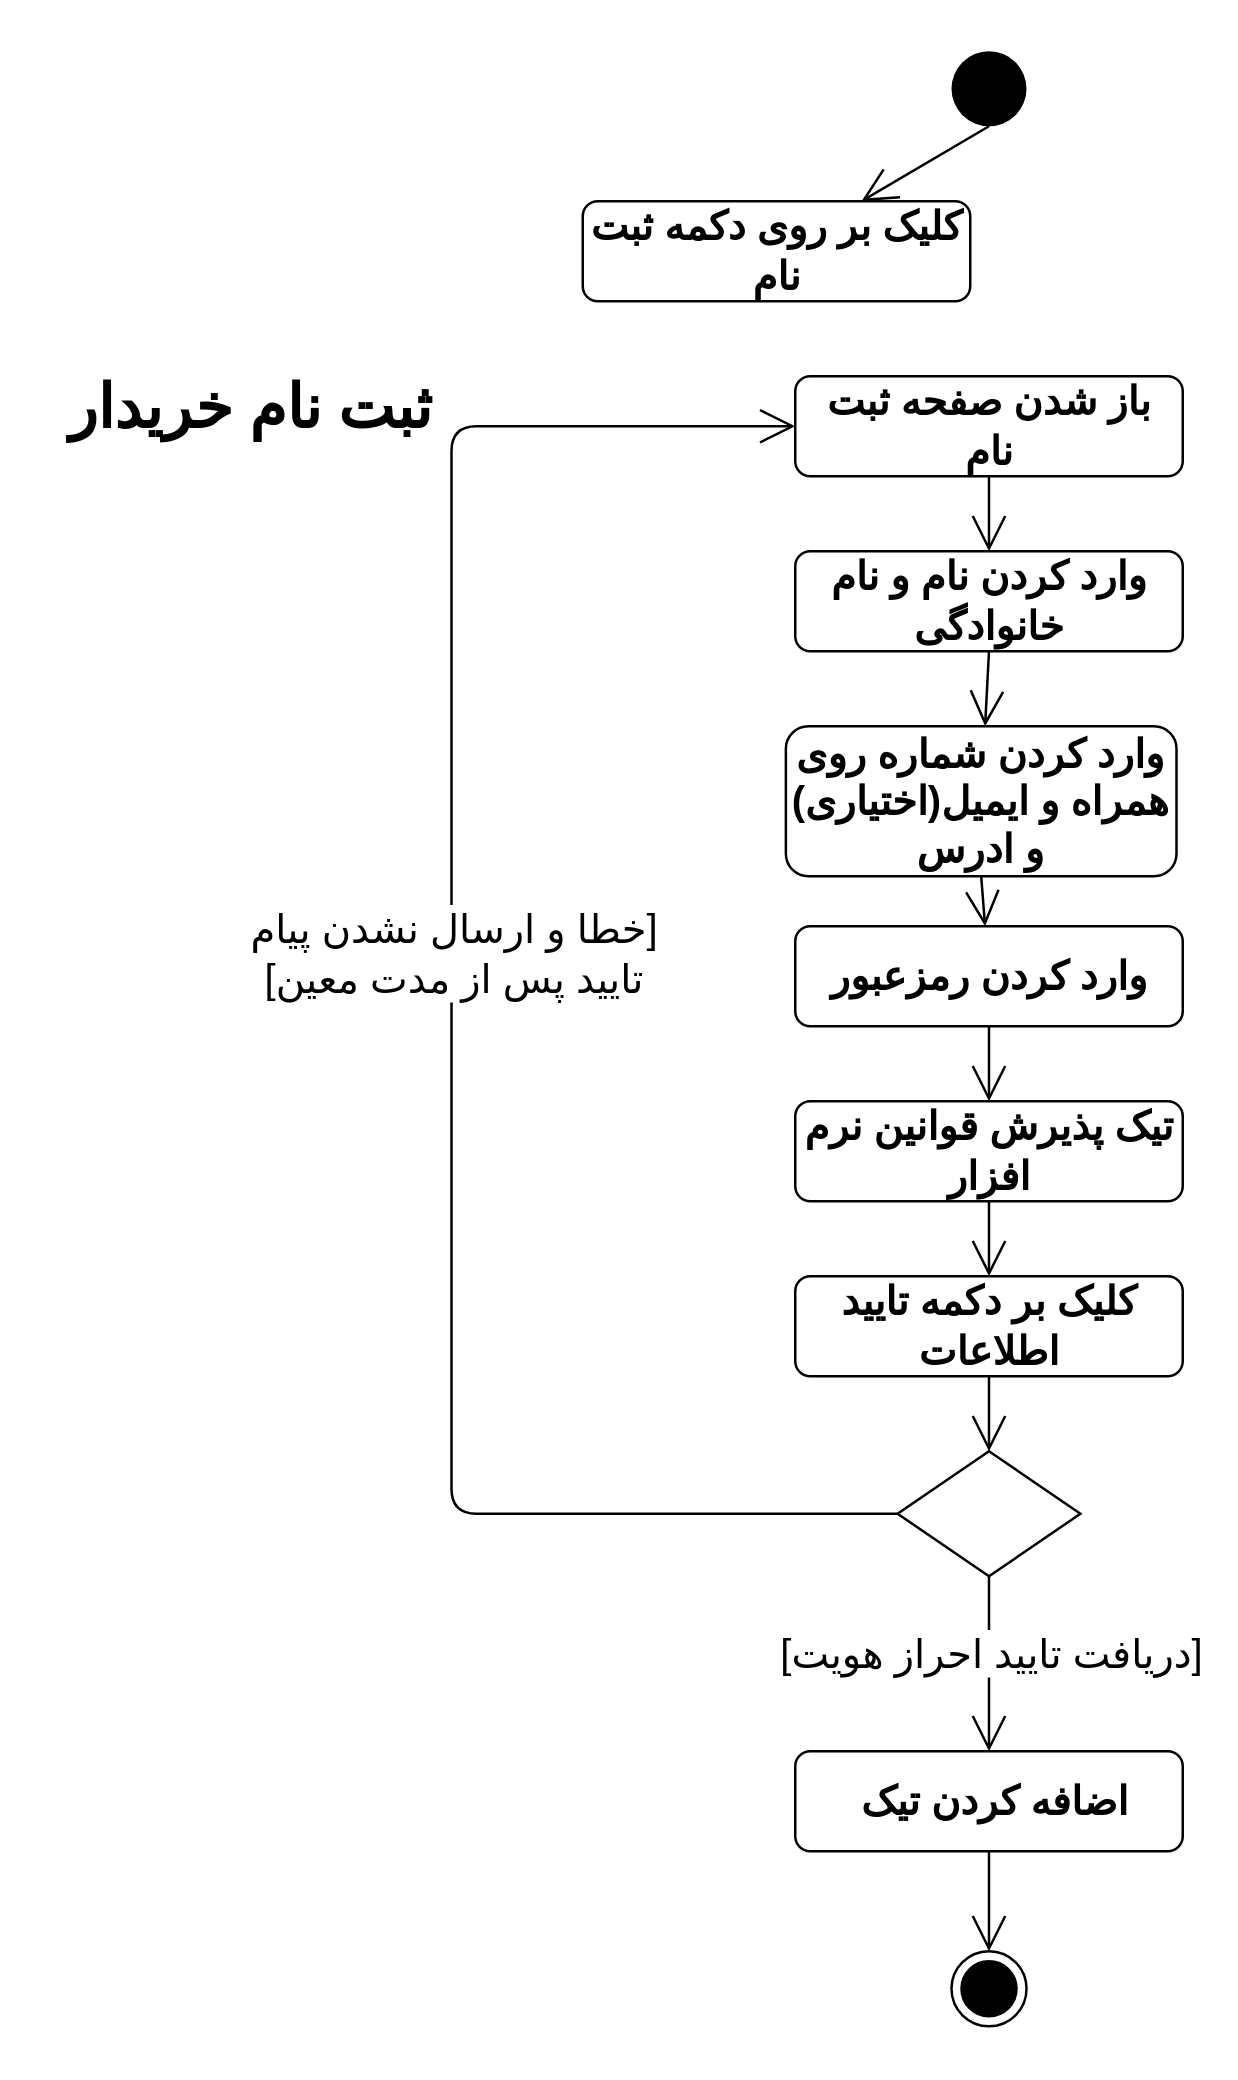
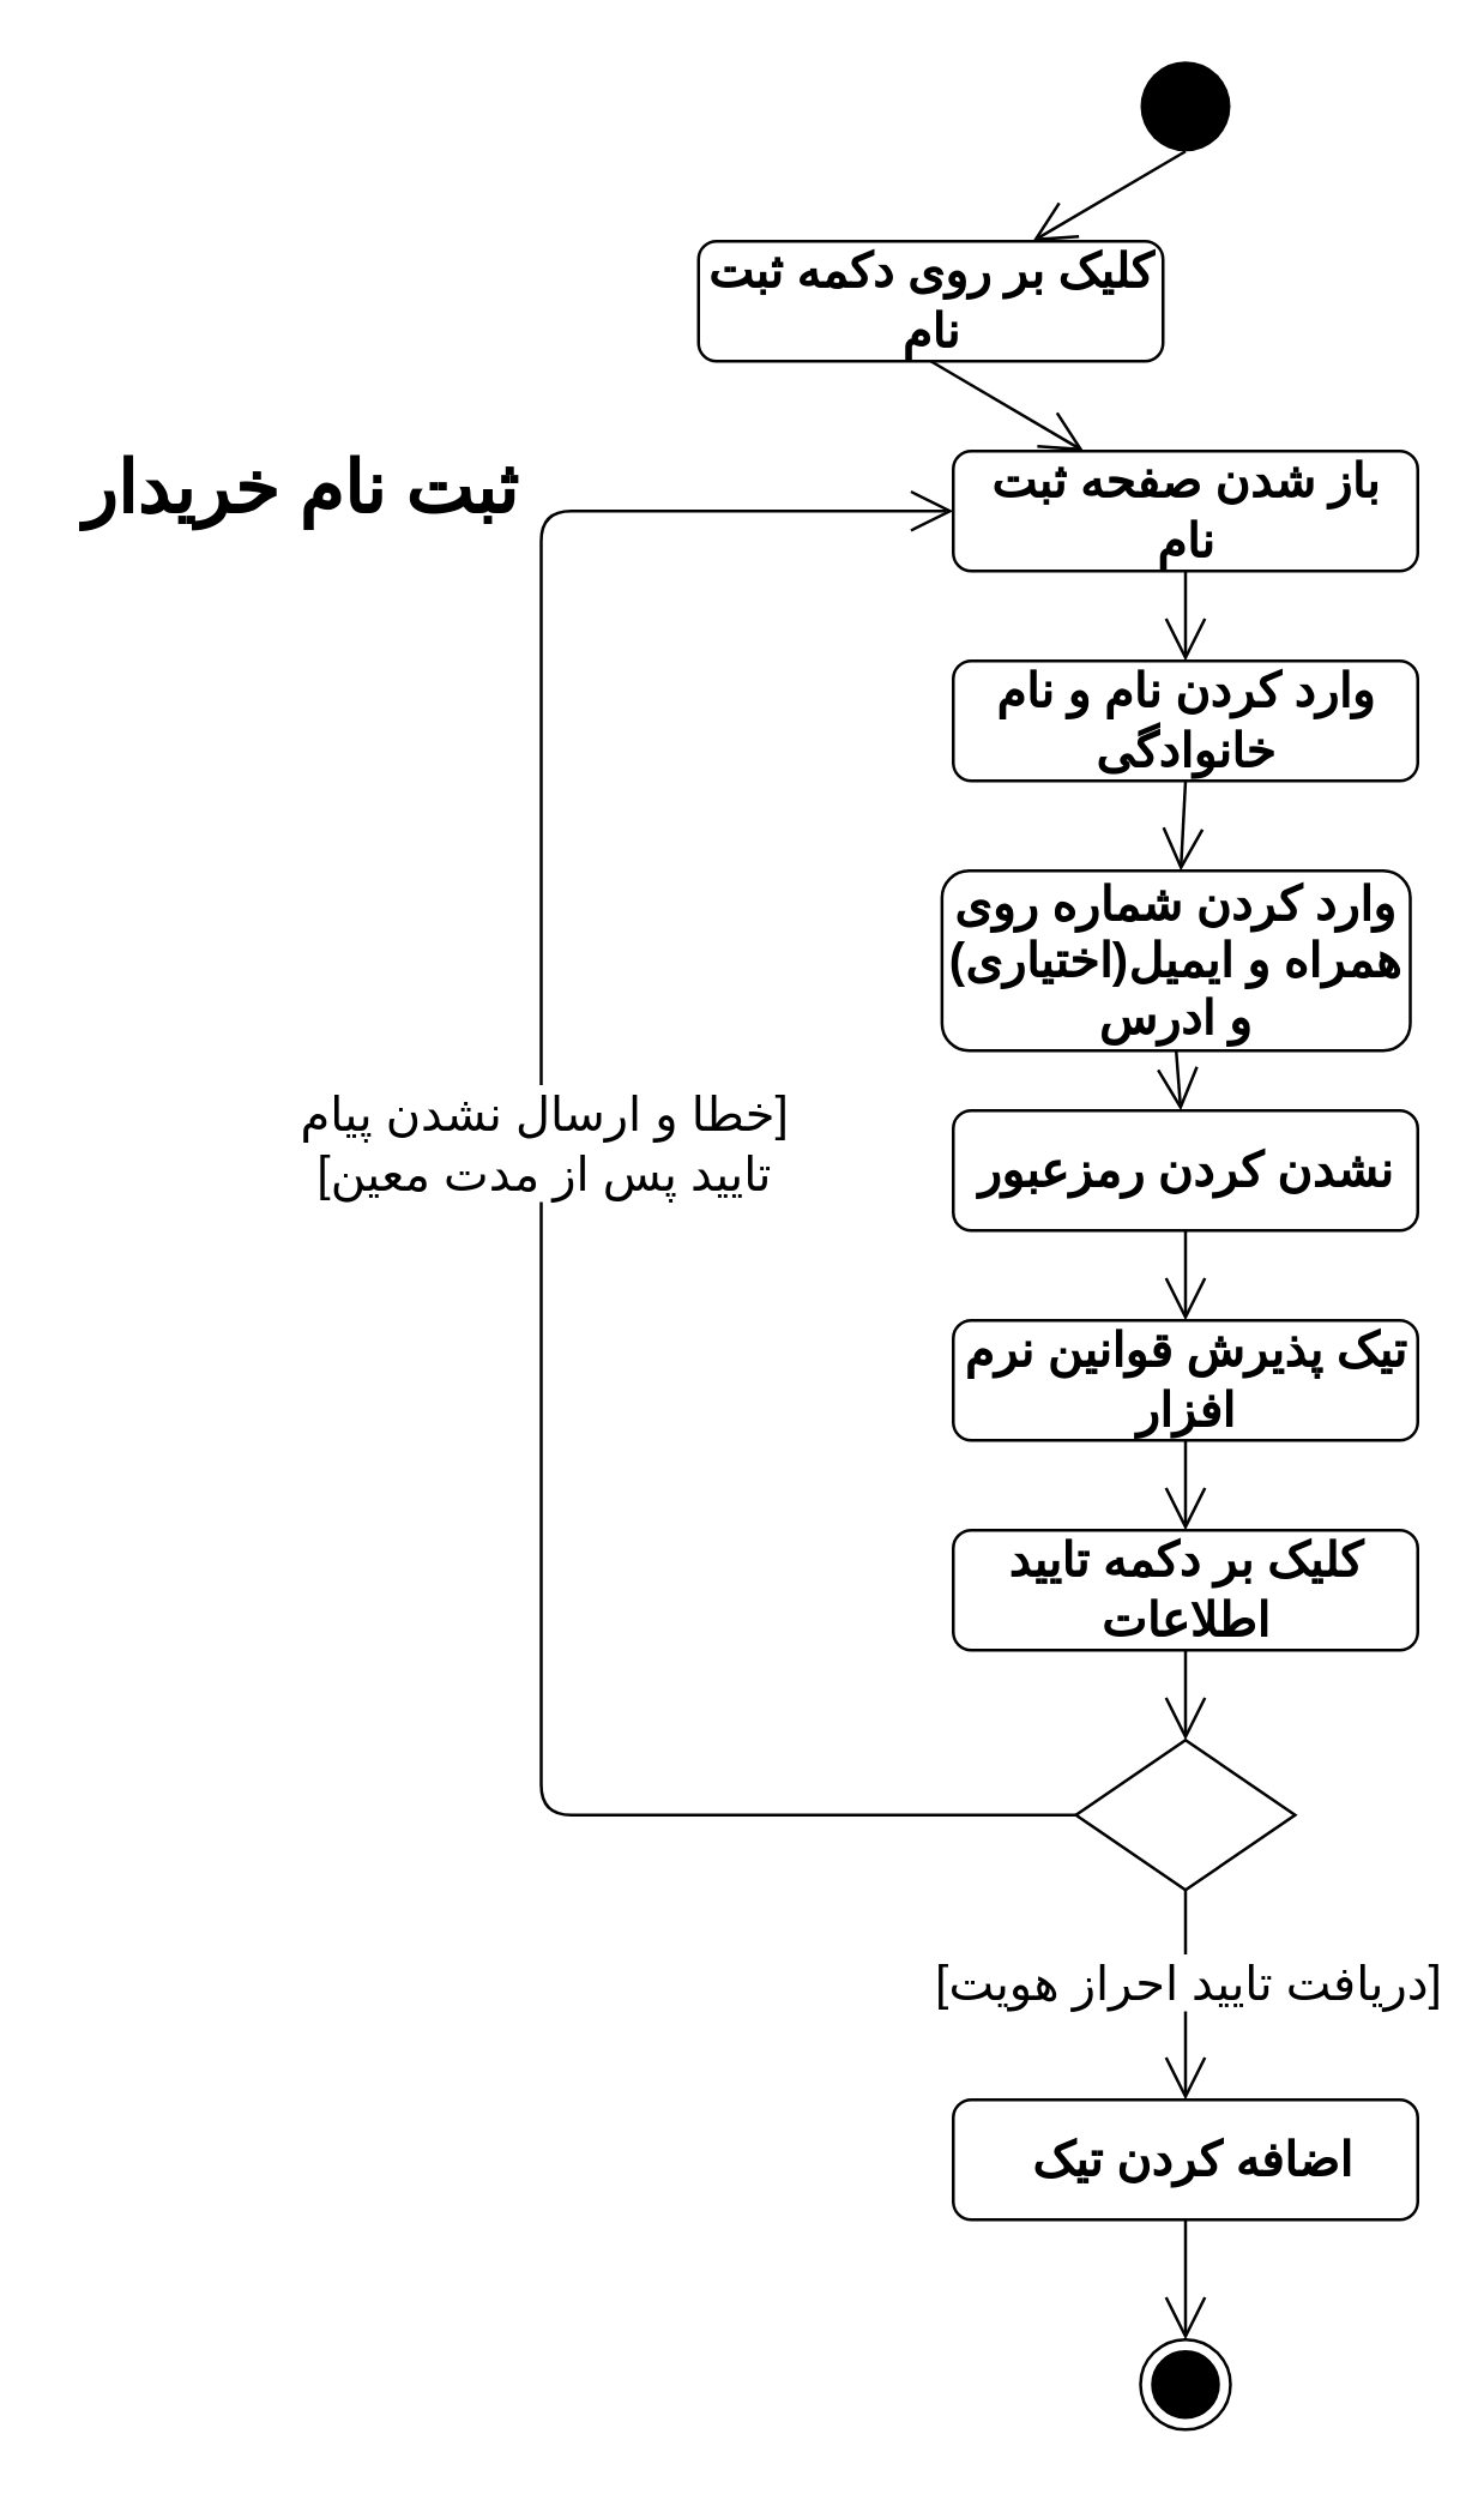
+ <mxCell id="5" value="" style="endArrow=open;endFill=1;endSize=12;html=1;fontSize=15;exitX=0.5;exitY=1;exitDx=0;exitDy=0;" parent="1" source="4" target="6" edge="1"><mxGeometry width="160" relative="1" as="geometry"><mxPoint x="395" y="140" as="sourcePoint" /><mxPoint x="395" y="170" as="targetPoint" /></mxGeometry></mxCell>
- <mxCell id="12" value="وارد کردن رمزعبور" style="shape=rect;html=1;rounded=1;whiteSpace=wrap;align=center;fontStyle=1;fontSize=16;" parent="1" vertex="1"><mxGeometry x="317.5" y="370" width="155" height="40" as="geometry" /></mxCell>
+ <mxCell id="12" value="نشدن کردن رمزعبور" style="shape=rect;html=1;rounded=1;whiteSpace=wrap;align=center;fontStyle=1;fontSize=16;" parent="1" vertex="1"><mxGeometry x="317.5" y="370" width="155" height="40" as="geometry" /></mxCell>
